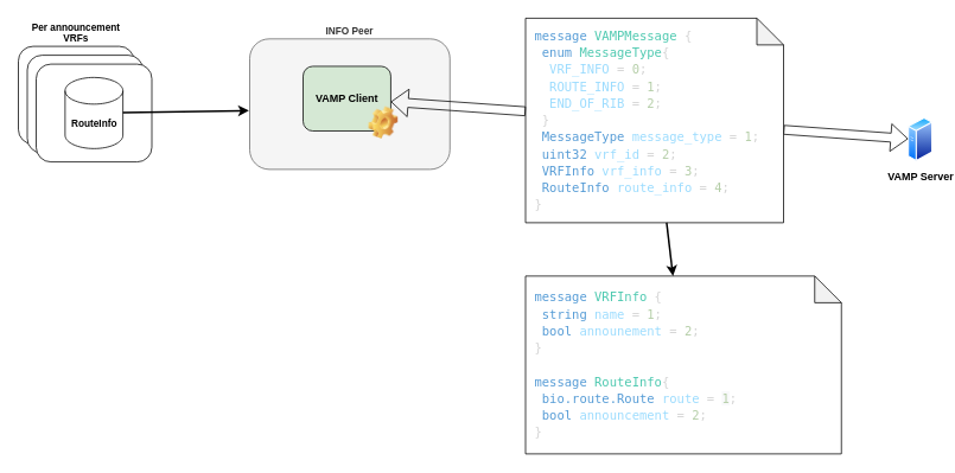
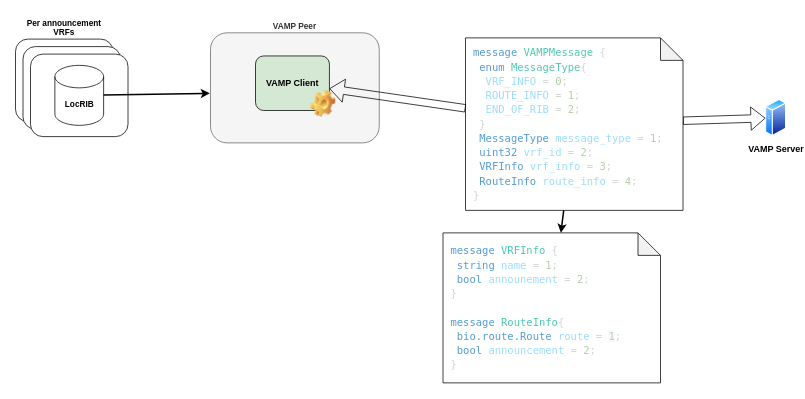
- <mxCell id="2" value="INFO Peer" style="rounded=1;whiteSpace=wrap;html=1;labelBackgroundColor=#FFFFFF;fontFamily=Helvetica;fontSize=11;fontColor=#333333;labelPosition=center;verticalLabelPosition=top;align=center;verticalAlign=bottom;fontStyle=1;fillColor=#f5f5f5;strokeColor=#666666;" parent="1" vertex="1"><mxGeometry x="280" y="43.26" width="225" height="146.74" as="geometry" /></mxCell>
+ <mxCell id="2" value="VAMP Peer" style="rounded=1;whiteSpace=wrap;html=1;labelBackgroundColor=#FFFFFF;fontFamily=Helvetica;fontSize=11;fontColor=#333333;labelPosition=center;verticalLabelPosition=top;align=center;verticalAlign=bottom;fontStyle=1;fillColor=#f5f5f5;strokeColor=#666666;" parent="1" vertex="1"><mxGeometry x="280" y="43.26" width="225" height="146.74" as="geometry" /></mxCell>
- <mxCell id="8" value="&lt;div style=&quot;color: rgb(212 , 212 , 212) ; font-family: &amp;#34;droid sans mono&amp;#34; , &amp;#34;monospace&amp;#34; , monospace ; font-size: 14px ; line-height: 19px&quot;&gt;&lt;div style=&quot;font-family: &amp;#34;droid sans mono&amp;#34; , &amp;#34;monospace&amp;#34; , monospace ; line-height: 19px&quot;&gt;&lt;div style=&quot;font-family: &amp;#34;droid sans mono&amp;#34; , &amp;#34;monospace&amp;#34; , monospace ; line-height: 19px&quot;&gt;&lt;div style=&quot;font-family: &amp;#34;droid sans mono&amp;#34; , &amp;#34;monospace&amp;#34; , monospace ; line-height: 19px&quot;&gt;&lt;div&gt;&lt;span style=&quot;background-color: rgb(255 , 255 , 255)&quot;&gt;&lt;span style=&quot;color: rgb(86 , 156 , 214)&quot;&gt;&amp;nbsp;message&lt;/span&gt; &lt;span style=&quot;color: rgb(78 , 201 , 176)&quot;&gt;VAMPMessage&lt;/span&gt; {&lt;/span&gt;&lt;/div&gt;&lt;div&gt;&lt;span style=&quot;background-color: rgb(255 , 255 , 255)&quot;&gt;&lt;span style=&quot;color: #569cd6&quot;&gt;&amp;nbsp; enum&lt;/span&gt; &lt;span style=&quot;color: #4ec9b0&quot;&gt;MessageType&lt;/span&gt;{&lt;/span&gt;&lt;/div&gt;&lt;div&gt;&lt;span style=&quot;background-color: rgb(255 , 255 , 255)&quot;&gt;&lt;span style=&quot;color: #9cdcfe&quot;&gt;&amp;nbsp; &amp;nbsp;VRF_INFO&lt;/span&gt; = &lt;span style=&quot;color: #b5cea8&quot;&gt;0&lt;/span&gt;;&lt;/span&gt;&lt;/div&gt;&lt;div&gt;&lt;span style=&quot;background-color: rgb(255 , 255 , 255)&quot;&gt;&lt;span style=&quot;color: #9cdcfe&quot;&gt;&amp;nbsp; &amp;nbsp;ROUTE_INFO&lt;/span&gt; = &lt;span style=&quot;color: #b5cea8&quot;&gt;1&lt;/span&gt;;&lt;/span&gt;&lt;/div&gt;&lt;div&gt;&lt;span style=&quot;background-color: rgb(255 , 255 , 255)&quot;&gt;&lt;span style=&quot;color: #9cdcfe&quot;&gt;&amp;nbsp; &amp;nbsp;END_OF_RIB&lt;/span&gt; = &lt;span style=&quot;color: #b5cea8&quot;&gt;2&lt;/span&gt;;&lt;/span&gt;&lt;/div&gt;&lt;div&gt;&lt;span style=&quot;background-color: rgb(255 , 255 , 255)&quot;&gt;&amp;nbsp; }&lt;/span&gt;&lt;/div&gt;&lt;div&gt;&lt;span style=&quot;background-color: rgb(255 , 255 , 255)&quot;&gt;&lt;span style=&quot;color: #569cd6&quot;&gt;&amp;nbsp; MessageType&lt;/span&gt; &lt;span style=&quot;color: #9cdcfe&quot;&gt;message_type&lt;/span&gt; = &lt;span style=&quot;color: #b5cea8&quot;&gt;1&lt;/span&gt;;&lt;/span&gt;&lt;/div&gt;&lt;div&gt;&lt;span style=&quot;background-color: rgb(255 , 255 , 255)&quot;&gt;&lt;span style=&quot;color: #569cd6&quot;&gt;&amp;nbsp; uint32&lt;/span&gt; &lt;span style=&quot;color: #9cdcfe&quot;&gt;vrf_id&lt;/span&gt; = &lt;span style=&quot;color: #b5cea8&quot;&gt;2&lt;/span&gt;;&lt;/span&gt;&lt;/div&gt;&lt;div&gt;&lt;span style=&quot;background-color: rgb(255 , 255 , 255)&quot;&gt;&lt;span style=&quot;color: #569cd6&quot;&gt;&amp;nbsp; VRFInfo&lt;/span&gt; &lt;span style=&quot;color: #9cdcfe&quot;&gt;vrf_info&lt;/span&gt; = &lt;span style=&quot;color: #b5cea8&quot;&gt;3&lt;/span&gt;;&lt;/span&gt;&lt;/div&gt;&lt;div&gt;&lt;span style=&quot;background-color: rgb(255 , 255 , 255)&quot;&gt;&lt;span style=&quot;color: #569cd6&quot;&gt;&amp;nbsp; RouteInfo&lt;/span&gt; &lt;span style=&quot;color: #9cdcfe&quot;&gt;route_info&lt;/span&gt; = &lt;span style=&quot;color: #b5cea8&quot;&gt;4&lt;/span&gt;;&lt;/span&gt;&lt;/div&gt;&lt;div&gt;&lt;span style=&quot;background-color: rgb(255 , 255 , 255)&quot;&gt;&amp;nbsp;}&lt;/span&gt;&lt;/div&gt;&lt;/div&gt;&lt;/div&gt;&lt;/div&gt;&lt;/div&gt;" style="shape=note;whiteSpace=wrap;html=1;backgroundOutline=1;darkOpacity=0.05;align=left;" parent="1" vertex="1"><mxGeometry x="590" y="20" width="290" height="230" as="geometry" /></mxCell>
+ <mxCell id="8" value="&lt;div style=&quot;color: rgb(212 , 212 , 212) ; font-family: &amp;#34;droid sans mono&amp;#34; , &amp;#34;monospace&amp;#34; , monospace ; font-size: 14px ; line-height: 19px&quot;&gt;&lt;div style=&quot;font-family: &amp;#34;droid sans mono&amp;#34; , &amp;#34;monospace&amp;#34; , monospace ; line-height: 19px&quot;&gt;&lt;div style=&quot;font-family: &amp;#34;droid sans mono&amp;#34; , &amp;#34;monospace&amp;#34; , monospace ; line-height: 19px&quot;&gt;&lt;div style=&quot;font-family: &amp;#34;droid sans mono&amp;#34; , &amp;#34;monospace&amp;#34; , monospace ; line-height: 19px&quot;&gt;&lt;div&gt;&lt;span style=&quot;background-color: rgb(255 , 255 , 255)&quot;&gt;&lt;span style=&quot;color: rgb(86 , 156 , 214)&quot;&gt;&amp;nbsp;message&lt;/span&gt; &lt;span style=&quot;color: rgb(78 , 201 , 176)&quot;&gt;VAMPMessage&lt;/span&gt; {&lt;/span&gt;&lt;/div&gt;&lt;div&gt;&lt;span style=&quot;background-color: rgb(255 , 255 , 255)&quot;&gt;&lt;span style=&quot;color: #569cd6&quot;&gt;&amp;nbsp; enum&lt;/span&gt; &lt;span style=&quot;color: #4ec9b0&quot;&gt;MessageType&lt;/span&gt;{&lt;/span&gt;&lt;/div&gt;&lt;div&gt;&lt;span style=&quot;background-color: rgb(255 , 255 , 255)&quot;&gt;&lt;span style=&quot;color: #9cdcfe&quot;&gt;&amp;nbsp; &amp;nbsp;VRF_INFO&lt;/span&gt; = &lt;span style=&quot;color: #b5cea8&quot;&gt;0&lt;/span&gt;;&lt;/span&gt;&lt;/div&gt;&lt;div&gt;&lt;span style=&quot;background-color: rgb(255 , 255 , 255)&quot;&gt;&lt;span style=&quot;color: #9cdcfe&quot;&gt;&amp;nbsp; &amp;nbsp;ROUTE_INFO&lt;/span&gt; = &lt;span style=&quot;color: #b5cea8&quot;&gt;1&lt;/span&gt;;&lt;/span&gt;&lt;/div&gt;&lt;div&gt;&lt;span style=&quot;background-color: rgb(255 , 255 , 255)&quot;&gt;&lt;span style=&quot;color: #9cdcfe&quot;&gt;&amp;nbsp; &amp;nbsp;END_OF_RIB&lt;/span&gt; = &lt;span style=&quot;color: #b5cea8&quot;&gt;2&lt;/span&gt;;&lt;/span&gt;&lt;/div&gt;&lt;div&gt;&lt;span style=&quot;background-color: rgb(255 , 255 , 255)&quot;&gt;&amp;nbsp; }&lt;/span&gt;&lt;/div&gt;&lt;div&gt;&lt;span style=&quot;background-color: rgb(255 , 255 , 255)&quot;&gt;&lt;span style=&quot;color: #569cd6&quot;&gt;&amp;nbsp; MessageType&lt;/span&gt; &lt;span style=&quot;color: #9cdcfe&quot;&gt;message_type&lt;/span&gt; = &lt;span style=&quot;color: #b5cea8&quot;&gt;1&lt;/span&gt;;&lt;/span&gt;&lt;/div&gt;&lt;div&gt;&lt;span style=&quot;background-color: rgb(255 , 255 , 255)&quot;&gt;&lt;span style=&quot;color: #569cd6&quot;&gt;&amp;nbsp; uint32&lt;/span&gt; &lt;span style=&quot;color: #9cdcfe&quot;&gt;vrf_id&lt;/span&gt; = &lt;span style=&quot;color: #b5cea8&quot;&gt;2&lt;/span&gt;;&lt;/span&gt;&lt;/div&gt;&lt;div&gt;&lt;span style=&quot;background-color: rgb(255 , 255 , 255)&quot;&gt;&lt;span style=&quot;color: #569cd6&quot;&gt;&amp;nbsp; VRFInfo&lt;/span&gt; &lt;span style=&quot;color: #9cdcfe&quot;&gt;vrf_info&lt;/span&gt; = &lt;span style=&quot;color: #b5cea8&quot;&gt;3&lt;/span&gt;;&lt;/span&gt;&lt;/div&gt;&lt;div&gt;&lt;span style=&quot;background-color: rgb(255 , 255 , 255)&quot;&gt;&lt;span style=&quot;color: #569cd6&quot;&gt;&amp;nbsp; RouteInfo&lt;/span&gt; &lt;span style=&quot;color: #9cdcfe&quot;&gt;route_info&lt;/span&gt; = &lt;span style=&quot;color: #b5cea8&quot;&gt;4&lt;/span&gt;;&lt;/span&gt;&lt;/div&gt;&lt;div&gt;&lt;span style=&quot;background-color: rgb(255 , 255 , 255)&quot;&gt;&amp;nbsp;}&lt;/span&gt;&lt;/div&gt;&lt;/div&gt;&lt;/div&gt;&lt;/div&gt;&lt;/div&gt;" style="shape=note;whiteSpace=wrap;html=1;backgroundOutline=1;darkOpacity=0.05;align=left;" parent="1" vertex="1"><mxGeometry x="620" y="50" width="290" height="230" as="geometry" /></mxCell>
- <mxCell id="14" value="RouteInfo" style="shape=cylinder3;whiteSpace=wrap;html=1;boundedLbl=1;backgroundOutline=1;size=15;labelBackgroundColor=#FFFFFF;fontFamily=Helvetica;fontSize=11;fontColor=default;fontStyle=1" parent="10" vertex="1"><mxGeometry x="52.5" y="35" width="65" height="80" as="geometry" /></mxCell>
+ <mxCell id="14" value="LocRIB" style="shape=cylinder3;whiteSpace=wrap;html=1;boundedLbl=1;backgroundOutline=1;size=15;labelBackgroundColor=#FFFFFF;fontFamily=Helvetica;fontSize=11;fontColor=default;fontStyle=1" parent="10" vertex="1"><mxGeometry x="52.5" y="35" width="65" height="80" as="geometry" /></mxCell>
- <mxCell id="17" value="&lt;div style=&quot;font-family: &amp;#34;droid sans mono&amp;#34; , &amp;#34;monospace&amp;#34; , monospace ; font-size: 14px ; line-height: 19px&quot;&gt;&lt;div style=&quot;font-family: &amp;#34;droid sans mono&amp;#34; , &amp;#34;monospace&amp;#34; , monospace ; line-height: 19px&quot;&gt;&lt;div style=&quot;font-family: &amp;#34;droid sans mono&amp;#34; , &amp;#34;monospace&amp;#34; , monospace ; line-height: 19px&quot;&gt;&lt;div style=&quot;font-family: &amp;#34;droid sans mono&amp;#34; , &amp;#34;monospace&amp;#34; , monospace ; line-height: 19px&quot;&gt;&lt;div style=&quot;color: rgb(212 , 212 , 212)&quot;&gt;&lt;span style=&quot;background-color: rgb(255 , 255 , 255)&quot;&gt;&lt;span style=&quot;color: rgb(86 , 156 , 214)&quot;&gt;&amp;nbsp;message&lt;/span&gt; &lt;span style=&quot;color: rgb(78 , 201 , 176)&quot;&gt;VRFInfo&lt;/span&gt; {&lt;/span&gt;&lt;/div&gt;&lt;div style=&quot;color: rgb(212 , 212 , 212)&quot;&gt;&lt;span style=&quot;color: rgb(86 , 156 , 214)&quot;&gt;&amp;nbsp; string&lt;/span&gt;&lt;span style=&quot;background-color: rgb(255 , 255 , 255) ; color: rgb(0 , 0 , 0)&quot;&gt; &lt;/span&gt;&lt;span style=&quot;color: rgb(156 , 220 , 254)&quot;&gt;name&lt;/span&gt;&lt;font color=&quot;#d4d4d4&quot;&gt; = &lt;/font&gt;&lt;font color=&quot;#b5cea8&quot;&gt;1&lt;/font&gt;&lt;font color=&quot;#d4d4d4&quot;&gt;;&lt;/font&gt;&lt;br&gt;&lt;/div&gt;&lt;div&gt;    &lt;span style=&quot;background-color: rgb(255 , 255 , 255)&quot;&gt;&lt;span style=&quot;color: rgb(86 , 156 , 214)&quot;&gt;&amp;nbsp; bool&lt;/span&gt; &lt;span style=&quot;color: rgb(156 , 220 , 254)&quot;&gt;announement&lt;/span&gt;&lt;font color=&quot;#d4d4d4&quot;&gt; = &lt;/font&gt;&lt;font color=&quot;#b5cea8&quot;&gt;2&lt;/font&gt;&lt;font color=&quot;#d4d4d4&quot;&gt;;&lt;/font&gt;&lt;/span&gt;&lt;/div&gt;&lt;div style=&quot;color: rgb(212 , 212 , 212)&quot;&gt;&lt;span style=&quot;background-color: rgb(255 , 255 , 255)&quot;&gt;&amp;nbsp;}&lt;/span&gt;&lt;/div&gt;&lt;span style=&quot;color: rgb(212 , 212 , 212) ; background-color: rgb(255 , 255 , 255)&quot;&gt;&lt;br&gt;&lt;/span&gt;&lt;div style=&quot;color: rgb(212 , 212 , 212)&quot;&gt;&lt;span style=&quot;background-color: rgb(255 , 255 , 255)&quot;&gt;&lt;span style=&quot;color: #569cd6&quot;&gt;&amp;nbsp;message&lt;/span&gt; &lt;span style=&quot;color: #4ec9b0&quot;&gt;RouteInfo&lt;/span&gt;{&lt;/span&gt;&lt;/div&gt;&lt;div&gt;&lt;span style=&quot;color: rgb(86 , 156 , 214)&quot;&gt;&amp;nbsp; bio.route.Route&lt;/span&gt;&lt;span style=&quot;color: rgb(212 , 212 , 212) ; background-color: rgb(255 , 255 , 255)&quot;&gt; &lt;/span&gt;&lt;span style=&quot;color: rgb(156 , 220 , 254)&quot;&gt;route&lt;/span&gt;&lt;span style=&quot;color: rgb(212 , 212 , 212) ; background-color: rgb(255 , 255 , 255)&quot;&gt; = &lt;/span&gt;&lt;font color=&quot;#b5cea8&quot;&gt;&lt;span style=&quot;background-color: rgb(248 , 249 , 250)&quot;&gt;1&lt;/span&gt;&lt;/font&gt;&lt;span style=&quot;color: rgb(212 , 212 , 212) ; background-color: rgb(255 , 255 , 255)&quot;&gt;;&lt;/span&gt;&lt;br&gt;&lt;/div&gt;&lt;div&gt;    &lt;span style=&quot;background-color: rgb(255 , 255 , 255)&quot;&gt;&lt;span style=&quot;color: rgb(86 , 156 , 214)&quot;&gt;&amp;nbsp; bool&lt;/span&gt; &lt;span style=&quot;color: rgb(156 , 220 , 254)&quot;&gt;announcement&lt;/span&gt;&lt;font color=&quot;#d4d4d4&quot;&gt; = &lt;/font&gt;&lt;font color=&quot;#b5cea8&quot;&gt;2&lt;/font&gt;&lt;font color=&quot;#d4d4d4&quot;&gt;;&lt;/font&gt;&lt;/span&gt;&lt;/div&gt;&lt;div style=&quot;color: rgb(212 , 212 , 212)&quot;&gt;&lt;span style=&quot;background-color: rgb(255 , 255 , 255)&quot;&gt;&amp;nbsp;}&lt;/span&gt;&lt;/div&gt;&lt;/div&gt;&lt;/div&gt;&lt;/div&gt;&lt;/div&gt;" style="shape=note;whiteSpace=wrap;html=1;backgroundOutline=1;darkOpacity=0.05;align=left;" parent="1" vertex="1"><mxGeometry x="590" y="310" width="355" height="200" as="geometry" /></mxCell>
+ <mxCell id="17" value="&lt;div style=&quot;font-family: &amp;#34;droid sans mono&amp;#34; , &amp;#34;monospace&amp;#34; , monospace ; font-size: 14px ; line-height: 19px&quot;&gt;&lt;div style=&quot;font-family: &amp;#34;droid sans mono&amp;#34; , &amp;#34;monospace&amp;#34; , monospace ; line-height: 19px&quot;&gt;&lt;div style=&quot;font-family: &amp;#34;droid sans mono&amp;#34; , &amp;#34;monospace&amp;#34; , monospace ; line-height: 19px&quot;&gt;&lt;div style=&quot;font-family: &amp;#34;droid sans mono&amp;#34; , &amp;#34;monospace&amp;#34; , monospace ; line-height: 19px&quot;&gt;&lt;div style=&quot;color: rgb(212 , 212 , 212)&quot;&gt;&lt;span style=&quot;background-color: rgb(255 , 255 , 255)&quot;&gt;&lt;span style=&quot;color: rgb(86 , 156 , 214)&quot;&gt;&amp;nbsp;message&lt;/span&gt; &lt;span style=&quot;color: rgb(78 , 201 , 176)&quot;&gt;VRFInfo&lt;/span&gt; {&lt;/span&gt;&lt;/div&gt;&lt;div style=&quot;color: rgb(212 , 212 , 212)&quot;&gt;&lt;span style=&quot;color: rgb(86 , 156 , 214)&quot;&gt;&amp;nbsp; string&lt;/span&gt;&lt;span style=&quot;background-color: rgb(255 , 255 , 255) ; color: rgb(0 , 0 , 0)&quot;&gt; &lt;/span&gt;&lt;span style=&quot;color: rgb(156 , 220 , 254)&quot;&gt;name&lt;/span&gt;&lt;font color=&quot;#d4d4d4&quot;&gt; = &lt;/font&gt;&lt;font color=&quot;#b5cea8&quot;&gt;1&lt;/font&gt;&lt;font color=&quot;#d4d4d4&quot;&gt;;&lt;/font&gt;&lt;br&gt;&lt;/div&gt;&lt;div&gt;    &lt;span style=&quot;background-color: rgb(255 , 255 , 255)&quot;&gt;&lt;span style=&quot;color: rgb(86 , 156 , 214)&quot;&gt;&amp;nbsp; bool&lt;/span&gt; &lt;span style=&quot;color: rgb(156 , 220 , 254)&quot;&gt;announement&lt;/span&gt;&lt;font color=&quot;#d4d4d4&quot;&gt; = &lt;/font&gt;&lt;font color=&quot;#b5cea8&quot;&gt;2&lt;/font&gt;&lt;font color=&quot;#d4d4d4&quot;&gt;;&lt;/font&gt;&lt;/span&gt;&lt;/div&gt;&lt;div style=&quot;color: rgb(212 , 212 , 212)&quot;&gt;&lt;span style=&quot;background-color: rgb(255 , 255 , 255)&quot;&gt;&amp;nbsp;}&lt;/span&gt;&lt;/div&gt;&lt;span style=&quot;color: rgb(212 , 212 , 212) ; background-color: rgb(255 , 255 , 255)&quot;&gt;&lt;br&gt;&lt;/span&gt;&lt;div style=&quot;color: rgb(212 , 212 , 212)&quot;&gt;&lt;span style=&quot;background-color: rgb(255 , 255 , 255)&quot;&gt;&lt;span style=&quot;color: #569cd6&quot;&gt;&amp;nbsp;message&lt;/span&gt; &lt;span style=&quot;color: #4ec9b0&quot;&gt;RouteInfo&lt;/span&gt;{&lt;/span&gt;&lt;/div&gt;&lt;div&gt;&lt;span style=&quot;color: rgb(86 , 156 , 214)&quot;&gt;&amp;nbsp; bio.route.Route&lt;/span&gt;&lt;span style=&quot;color: rgb(212 , 212 , 212) ; background-color: rgb(255 , 255 , 255)&quot;&gt; &lt;/span&gt;&lt;span style=&quot;color: rgb(156 , 220 , 254)&quot;&gt;route&lt;/span&gt;&lt;span style=&quot;color: rgb(212 , 212 , 212) ; background-color: rgb(255 , 255 , 255)&quot;&gt; = &lt;/span&gt;&lt;font color=&quot;#b5cea8&quot;&gt;&lt;span style=&quot;background-color: rgb(248 , 249 , 250)&quot;&gt;1&lt;/span&gt;&lt;/font&gt;&lt;span style=&quot;color: rgb(212 , 212 , 212) ; background-color: rgb(255 , 255 , 255)&quot;&gt;;&lt;/span&gt;&lt;br&gt;&lt;/div&gt;&lt;div&gt;    &lt;span style=&quot;background-color: rgb(255 , 255 , 255)&quot;&gt;&lt;span style=&quot;color: rgb(86 , 156 , 214)&quot;&gt;&amp;nbsp; bool&lt;/span&gt; &lt;span style=&quot;color: rgb(156 , 220 , 254)&quot;&gt;announcement&lt;/span&gt;&lt;font color=&quot;#d4d4d4&quot;&gt; = &lt;/font&gt;&lt;font color=&quot;#b5cea8&quot;&gt;2&lt;/font&gt;&lt;font color=&quot;#d4d4d4&quot;&gt;;&lt;/font&gt;&lt;/span&gt;&lt;/div&gt;&lt;div style=&quot;color: rgb(212 , 212 , 212)&quot;&gt;&lt;span style=&quot;background-color: rgb(255 , 255 , 255)&quot;&gt;&amp;nbsp;}&lt;/span&gt;&lt;/div&gt;&lt;/div&gt;&lt;/div&gt;&lt;/div&gt;&lt;/div&gt;" style="shape=note;whiteSpace=wrap;html=1;backgroundOutline=1;darkOpacity=0.05;align=left;" parent="1" vertex="1"><mxGeometry x="590" y="310" width="290" height="200" as="geometry" /></mxCell>
